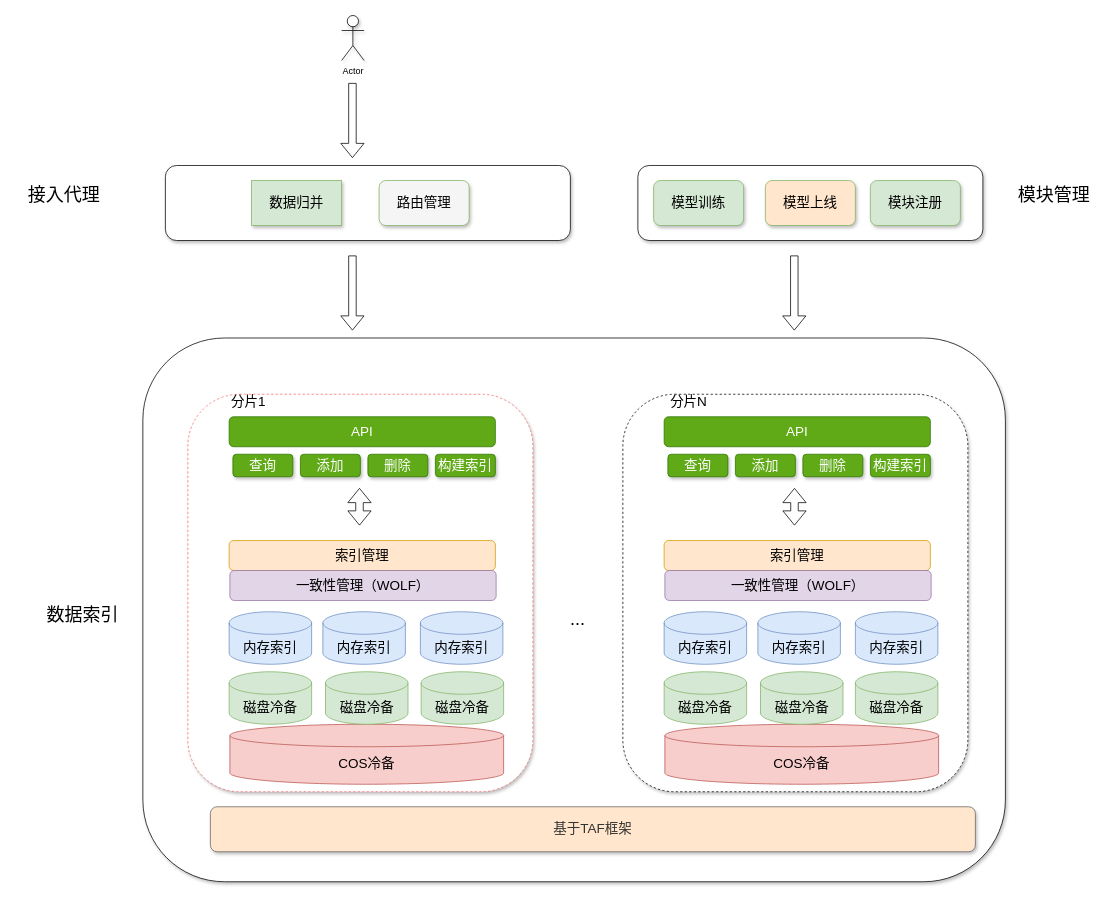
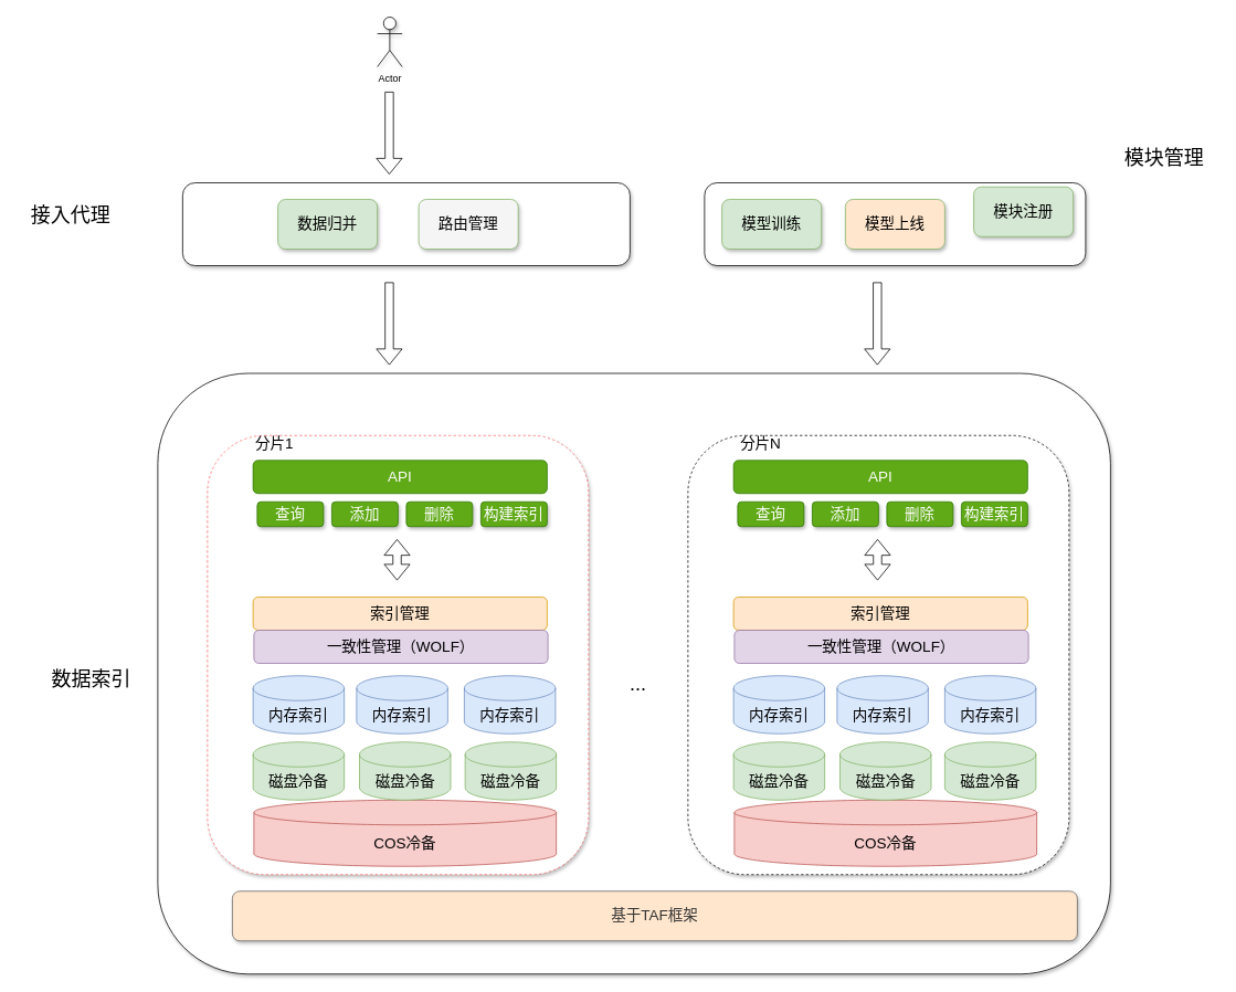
- <mxCell id="52" value="&lt;font style=&quot;font-size: 24px&quot;&gt;模块管理&lt;/font&gt;" style="text;html=1;strokeColor=none;fillColor=none;align=center;verticalAlign=middle;whiteSpace=wrap;rounded=0;shadow=1;glass=0;dashed=1;sketch=0;" vertex="1" parent="1"><mxGeometry x="1340" y="250" width="130" height="20" as="geometry" /></mxCell>
+ <mxCell id="52" value="&lt;font style=&quot;font-size: 24px&quot;&gt;模块管理&lt;/font&gt;" style="text;html=1;strokeColor=none;fillColor=none;align=center;verticalAlign=middle;whiteSpace=wrap;rounded=0;shadow=1;glass=0;dashed=1;sketch=0;" vertex="1" parent="1"><mxGeometry x="1340" y="180" width="130" height="20" as="geometry" /></mxCell>
- <mxCell id="42" value="&lt;font style=&quot;font-size: 18px&quot;&gt;数据归并&lt;/font&gt;" style="whiteSpace=wrap;html=1;shadow=1;glass=0;sketch=0;fillColor=#d5e8d4;strokeColor=#82b366;rounded=0;" vertex="1" parent="1"><mxGeometry x="335" y="240" width="120" height="60" as="geometry" /></mxCell>
+ <mxCell id="42" value="&lt;font style=&quot;font-size: 18px&quot;&gt;数据归并&lt;/font&gt;" style="rounded=1;whiteSpace=wrap;html=1;shadow=1;glass=0;sketch=0;fillColor=#d5e8d4;strokeColor=#82b366;" vertex="1" parent="1"><mxGeometry x="335" y="240" width="120" height="60" as="geometry" /></mxCell>
- <mxCell id="51" value="&lt;span style=&quot;font-size: 18px&quot;&gt;模块注册&lt;/span&gt;" style="rounded=1;whiteSpace=wrap;html=1;shadow=1;glass=0;sketch=0;fillColor=#d5e8d4;strokeColor=#82b366;" vertex="1" parent="1"><mxGeometry x="1160" y="240" width="120" height="60" as="geometry" /></mxCell>
+ <mxCell id="51" value="&lt;span style=&quot;font-size: 18px&quot;&gt;模块注册&lt;/span&gt;" style="rounded=1;whiteSpace=wrap;html=1;shadow=1;glass=0;sketch=0;fillColor=#d5e8d4;strokeColor=#82b366;" vertex="1" parent="1"><mxGeometry x="1175" y="225" width="120" height="60" as="geometry" /></mxCell>
